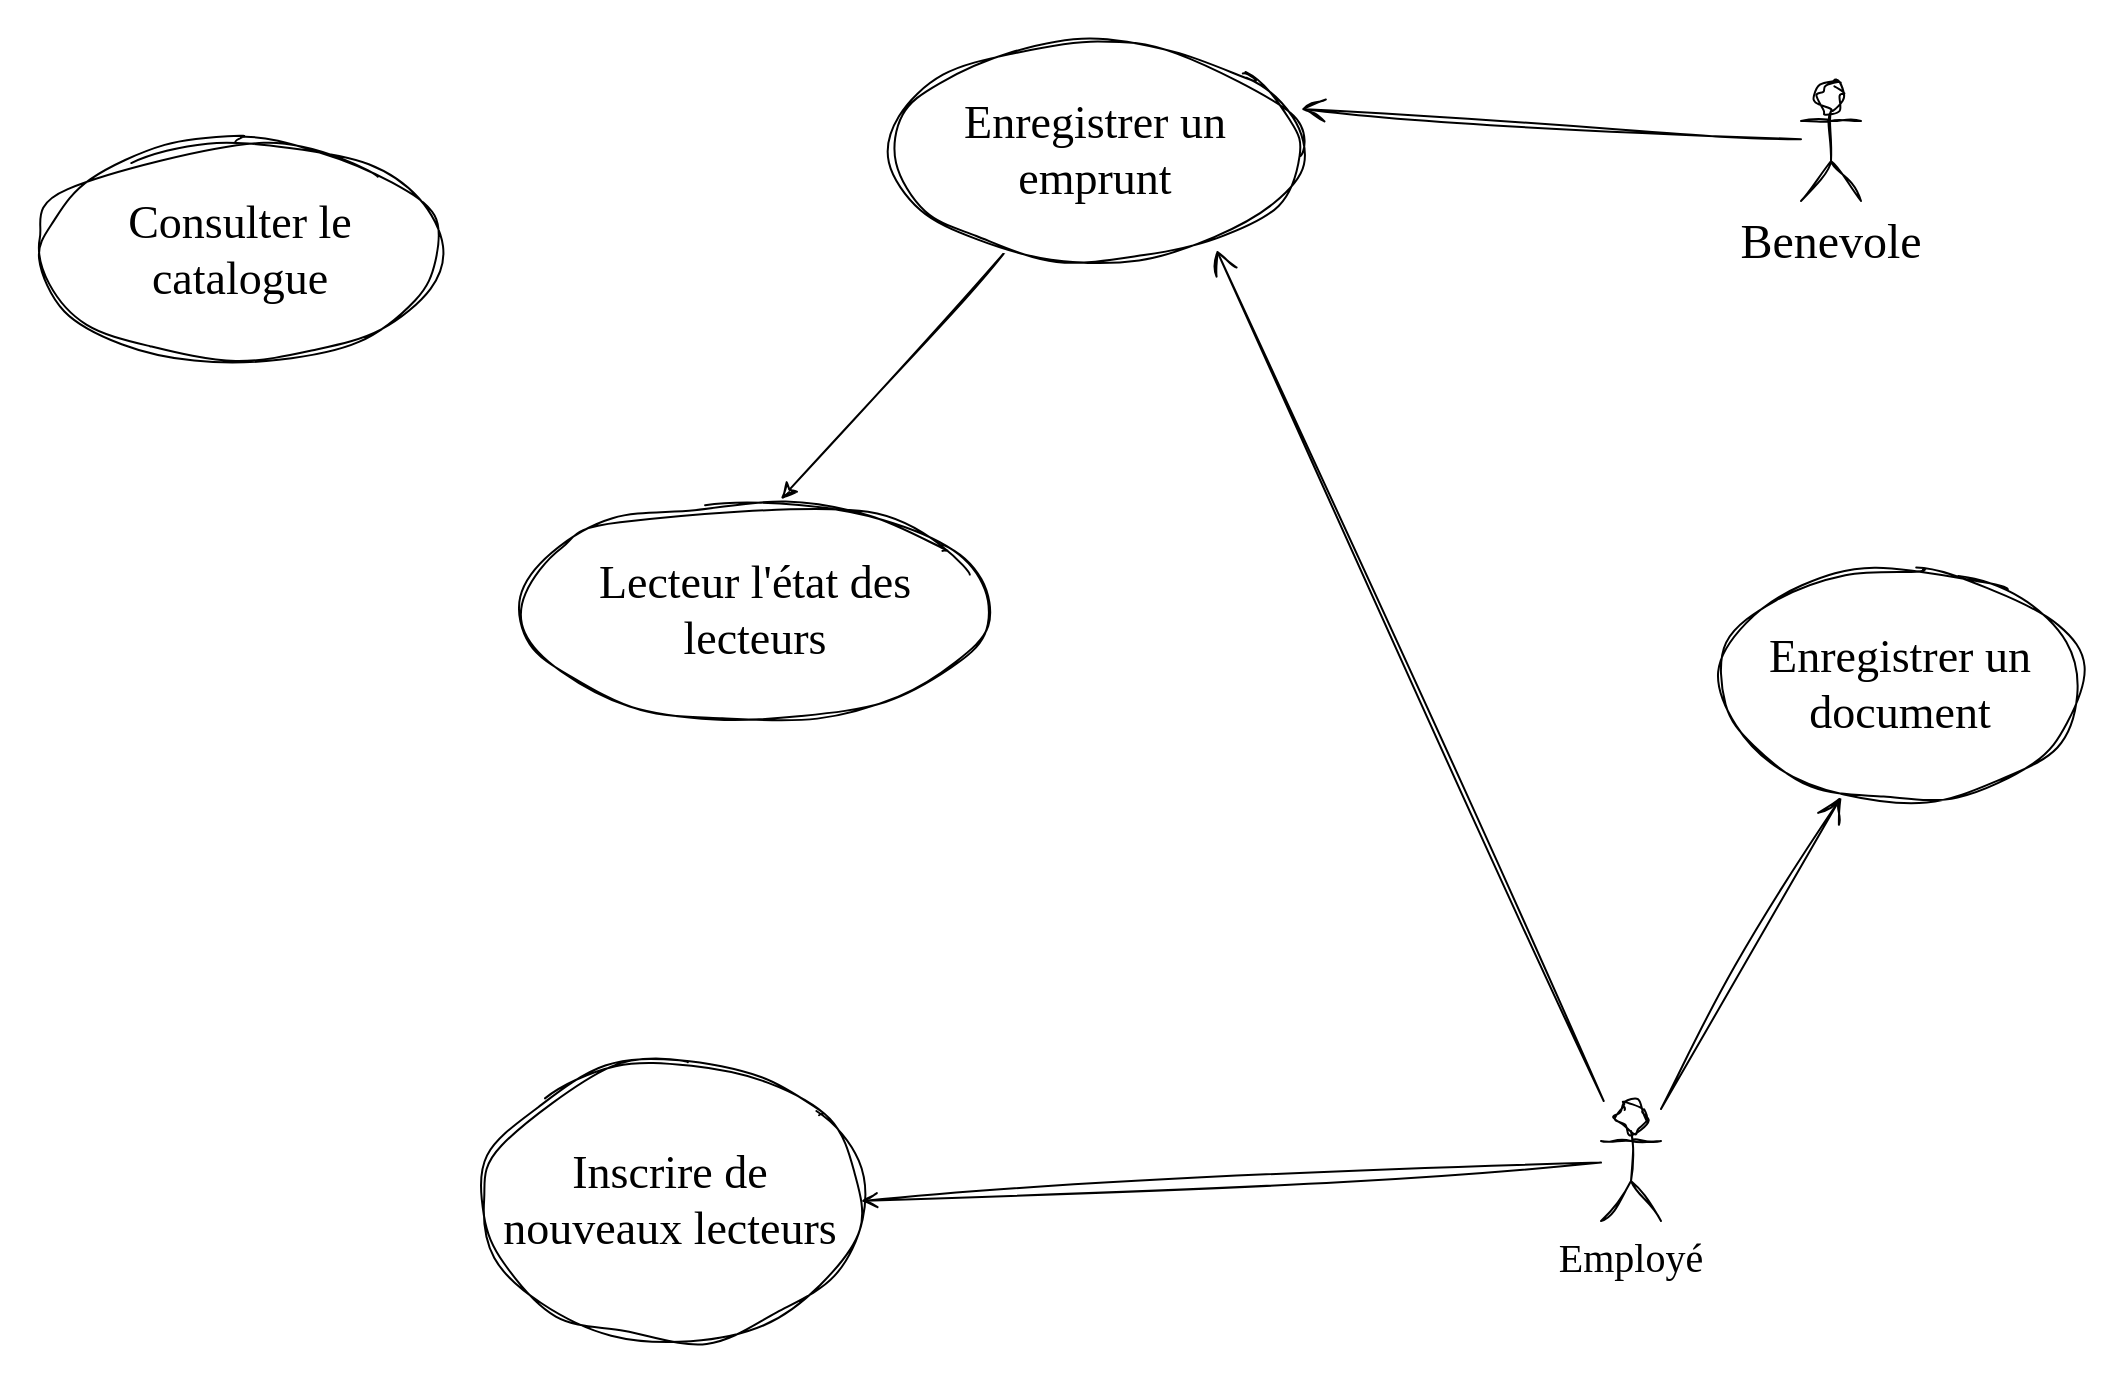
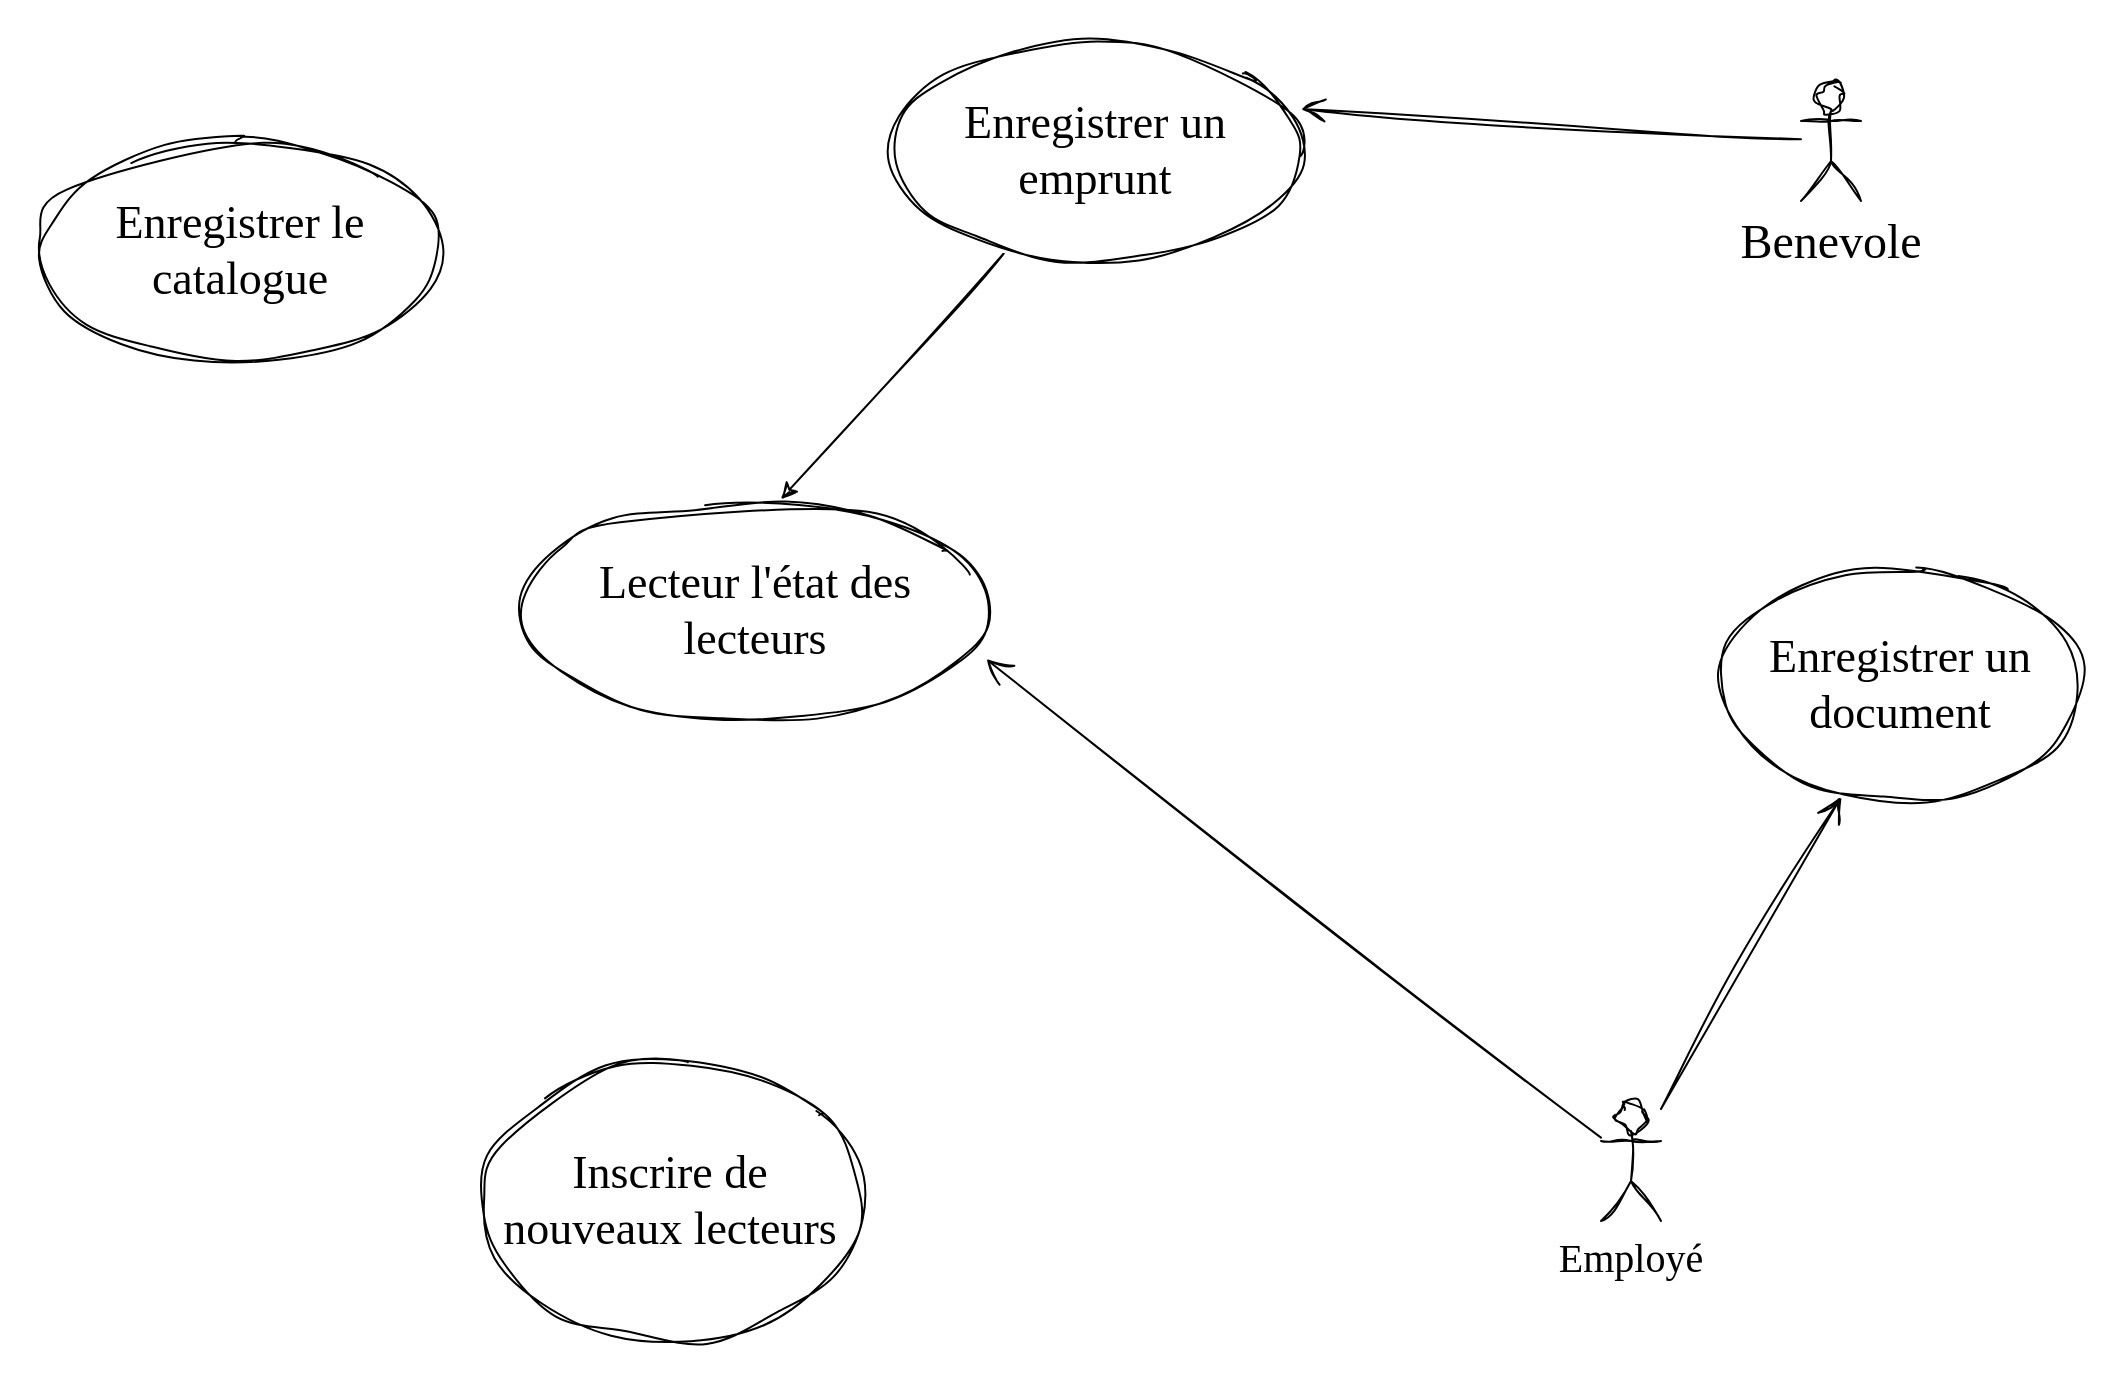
- <mxCell id="9" value="Consulter le catalogue" style="ellipse;whiteSpace=wrap;html=1;sketch=1;hachureGap=4;jiggle=2;curveFitting=1;fontFamily=Architects Daughter;fontSource=https%3A%2F%2Ffonts.googleapis.com%2Fcss%3Ffamily%3DArchitects%2BDaughter;fontSize=23;" parent="1" vertex="1"><mxGeometry x="20" y="70" width="200" height="110" as="geometry" /></mxCell>
+ <mxCell id="9" value="Enregistrer le catalogue" style="ellipse;whiteSpace=wrap;html=1;sketch=1;hachureGap=4;jiggle=2;curveFitting=1;fontFamily=Architects Daughter;fontSource=https%3A%2F%2Ffonts.googleapis.com%2Fcss%3Ffamily%3DArchitects%2BDaughter;fontSize=23;" parent="1" vertex="1"><mxGeometry x="20" y="70" width="200" height="110" as="geometry" /></mxCell>
- <mxCell id="5" style="rounded=0;sketch=1;hachureGap=4;jiggle=2;curveFitting=1;orthogonalLoop=1;jettySize=auto;html=1;entryX=0.794;entryY=0.95;entryDx=0;entryDy=0;entryPerimeter=0;fontFamily=Architects Daughter;fontSource=https%3A%2F%2Ffonts.googleapis.com%2Fcss%3Ffamily%3DArchitects%2BDaughter;fontSize=16;endArrow=open;endFill=0;endSize=10;" parent="1" source="6" target="11" edge="1"><mxGeometry relative="1" as="geometry" /></mxCell>
+ <mxCell id="3" style="rounded=0;sketch=1;hachureGap=4;jiggle=2;curveFitting=1;orthogonalLoop=1;jettySize=auto;html=1;entryX=0.99;entryY=0.719;entryDx=0;entryDy=0;entryPerimeter=0;fontFamily=Architects Daughter;fontSource=https%3A%2F%2Ffonts.googleapis.com%2Fcss%3Ffamily%3DArchitects%2BDaughter;fontSize=16;endArrow=open;endFill=0;endSize=11;" parent="1" source="6" target="13" edge="1"><mxGeometry relative="1" as="geometry" /></mxCell>
- <mxCell id="4" style="rounded=0;sketch=1;hachureGap=4;jiggle=2;curveFitting=1;orthogonalLoop=1;jettySize=auto;html=1;entryX=1;entryY=0.5;entryDx=0;entryDy=0;fontFamily=Architects Daughter;fontSource=https%3A%2F%2Ffonts.googleapis.com%2Fcss%3Ffamily%3DArchitects%2BDaughter;fontSize=16;endArrow=open;endFill=0;" parent="1" source="6" target="14" edge="1"><mxGeometry relative="1" as="geometry" /></mxCell>
